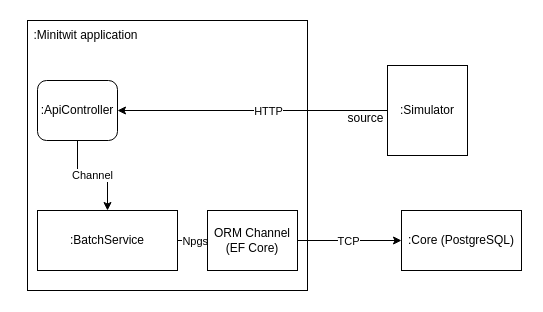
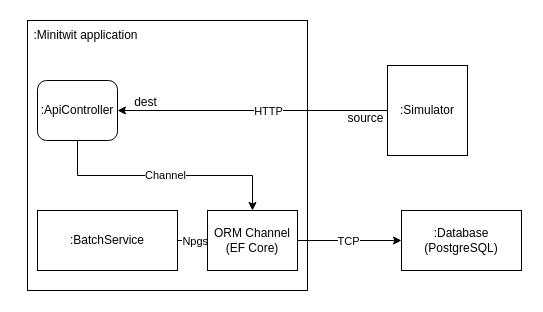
+ <mxCell id="10" value="dest" style="text;html=1;align=center;verticalAlign=middle;resizable=0;points=[];autosize=1;strokeColor=none;fillColor=none;" vertex="1" parent="1"><mxGeometry x="120" y="87" width="50" height="30" as="geometry" /></mxCell>
- <mxCell id="7" value="Channel" style="edgeStyle=orthogonalEdgeStyle;rounded=0;orthogonalLoop=1;jettySize=auto;html=1;exitX=0.5;exitY=1;exitDx=0;exitDy=0;entryX=0.5;entryY=0;entryDx=0;entryDy=0;" edge="1" parent="1" source="8" target="13"><mxGeometry relative="1" as="geometry" /></mxCell>
+ <mxCell id="7" value="Channel" style="edgeStyle=orthogonalEdgeStyle;rounded=0;orthogonalLoop=1;jettySize=auto;html=1;exitX=0.5;exitY=1;exitDx=0;exitDy=0;" edge="1" parent="1" source="8" target="17"><mxGeometry relative="1" as="geometry" /></mxCell>
- <mxCell id="14" value=":Core (PostgreSQL)" style="rounded=0;whiteSpace=wrap;html=1;" vertex="1" parent="1"><mxGeometry x="401" y="210" width="120" height="60" as="geometry" /></mxCell>
+ <mxCell id="14" value=":Database (PostgreSQL)" style="rounded=0;whiteSpace=wrap;html=1;" vertex="1" parent="1"><mxGeometry x="401" y="210" width="120" height="60" as="geometry" /></mxCell>
